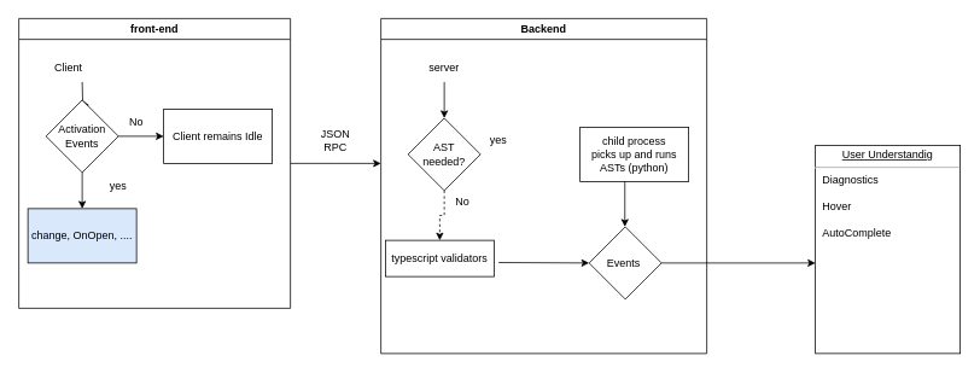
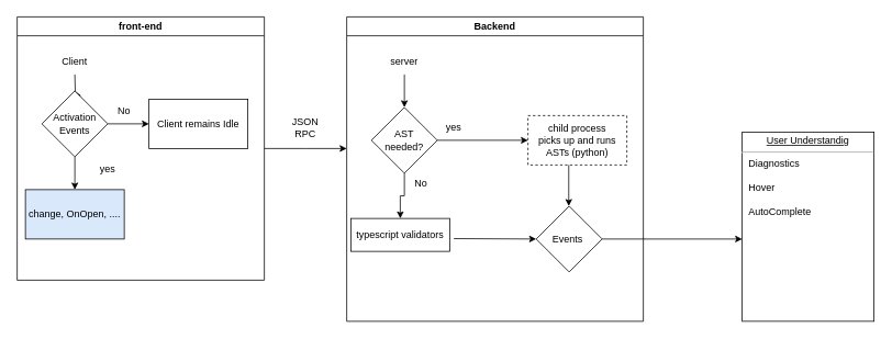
- <mxCell id="5" value="Client" style="text;html=1;strokeColor=none;fillColor=none;align=center;verticalAlign=middle;whiteSpace=wrap;rounded=0;" vertex="1" parent="3"><mxGeometry x="25" y="40" width="60" height="30" as="geometry" /></mxCell>
+ <mxCell id="5" value="Client" style="text;html=1;strokeColor=none;fillColor=none;align=center;verticalAlign=middle;whiteSpace=wrap;rounded=0;" vertex="1" parent="3"><mxGeometry x="40" y="40" width="60" height="30" as="geometry" /></mxCell>
+ <mxCell id="16" value="" style="edgeStyle=orthogonalEdgeStyle;rounded=0;orthogonalLoop=1;jettySize=auto;html=1;" edge="1" parent="13" source="18" target="19"><mxGeometry relative="1" as="geometry" /></mxCell>
- <mxCell id="19" value="child process&lt;br&gt;picks up and runs ASTs (python)" style="whiteSpace=wrap;html=1;" vertex="1" parent="13"><mxGeometry x="220" y="120" width="120" height="60" as="geometry" /></mxCell>
+ <mxCell id="19" value="child process&lt;br&gt;picks up and runs ASTs (python)" style="whiteSpace=wrap;html=1;dashed=1;" vertex="1" parent="13"><mxGeometry x="220" y="120" width="120" height="60" as="geometry" /></mxCell>
- <mxCell id="17" value="" style="edgeStyle=orthogonalEdgeStyle;rounded=0;orthogonalLoop=1;jettySize=auto;html=1;dashed=1;" edge="1" parent="13" source="18" target="21"><mxGeometry relative="1" as="geometry" /></mxCell>
+ <mxCell id="17" value="" style="edgeStyle=orthogonalEdgeStyle;rounded=0;orthogonalLoop=1;jettySize=auto;html=1;" edge="1" parent="13" source="18" target="21"><mxGeometry relative="1" as="geometry" /></mxCell>
